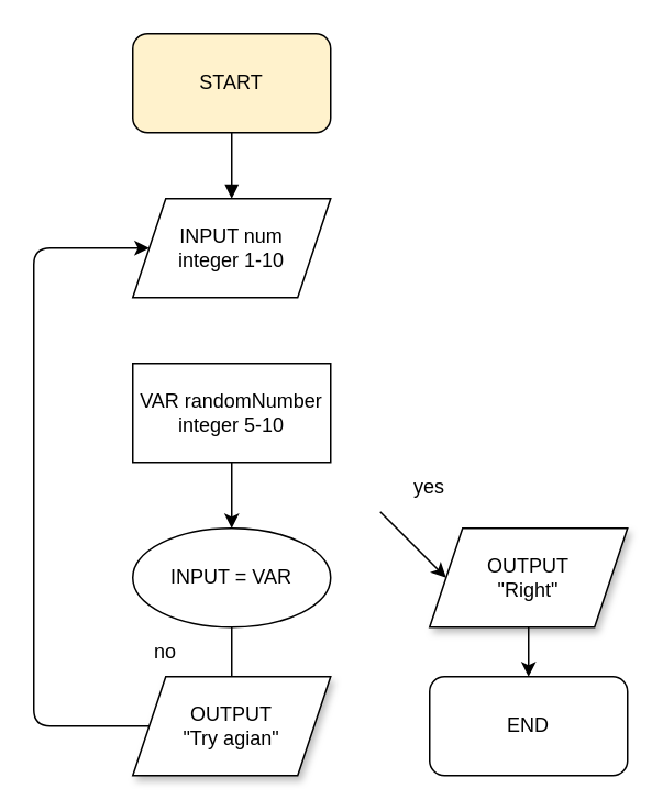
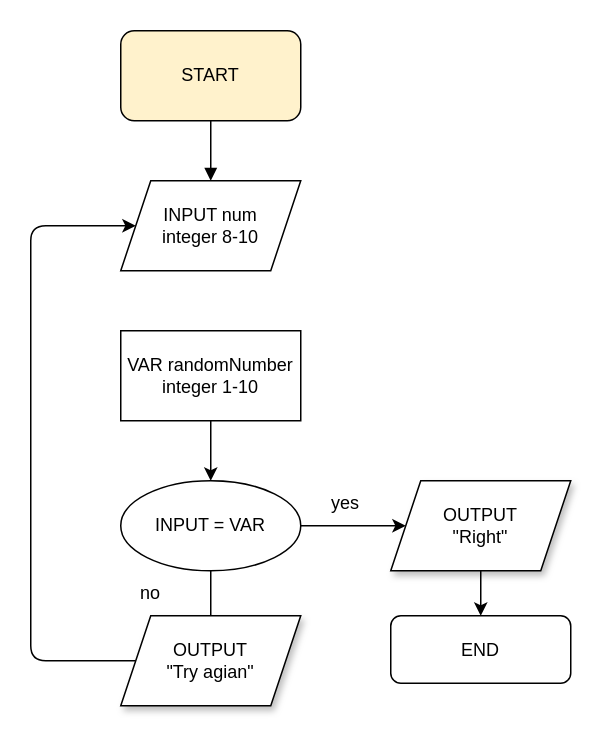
- <mxCell id="6" value="INPUT num&lt;br&gt;integer 1-10" style="shape=parallelogram;perimeter=parallelogramPerimeter;whiteSpace=wrap;html=1;fixedSize=1;" parent="1" vertex="1"><mxGeometry x="80" y="120" width="120" height="60" as="geometry" /></mxCell>
+ <mxCell id="6" value="INPUT num&lt;br&gt;integer 8-10" style="shape=parallelogram;perimeter=parallelogramPerimeter;whiteSpace=wrap;html=1;fixedSize=1;" parent="1" vertex="1"><mxGeometry x="80" y="120" width="120" height="60" as="geometry" /></mxCell>
- <mxCell id="5" value="VAR randomNumber&lt;br&gt;integer 5-10" style="rounded=0;whiteSpace=wrap;html=1;" parent="1" vertex="1"><mxGeometry x="80" y="220" width="120" height="60" as="geometry" /></mxCell>
+ <mxCell id="5" value="VAR randomNumber&lt;br&gt;integer 1-10" style="rounded=0;whiteSpace=wrap;html=1;" parent="1" vertex="1"><mxGeometry x="80" y="220" width="120" height="60" as="geometry" /></mxCell>
- <mxCell id="12" value="yes" style="text;html=1;strokeColor=none;fillColor=none;align=center;verticalAlign=middle;whiteSpace=wrap;rounded=0;" parent="1" vertex="1"><mxGeometry x="230" y="280" width="60" height="30" as="geometry" /></mxCell>
+ <mxCell id="12" value="yes" style="text;html=1;strokeColor=none;fillColor=none;align=center;verticalAlign=middle;whiteSpace=wrap;rounded=0;" parent="1" vertex="1"><mxGeometry x="200" y="320" width="60" height="30" as="geometry" /></mxCell>
- <mxCell id="15" value="END" style="rounded=1;whiteSpace=wrap;html=1;" parent="1" vertex="1"><mxGeometry x="260" y="410" width="120" height="60" as="geometry" /></mxCell>
+ <mxCell id="15" value="END" style="rounded=1;whiteSpace=wrap;html=1;" parent="1" vertex="1"><mxGeometry x="260" y="410" width="120" height="45" as="geometry" /></mxCell>
